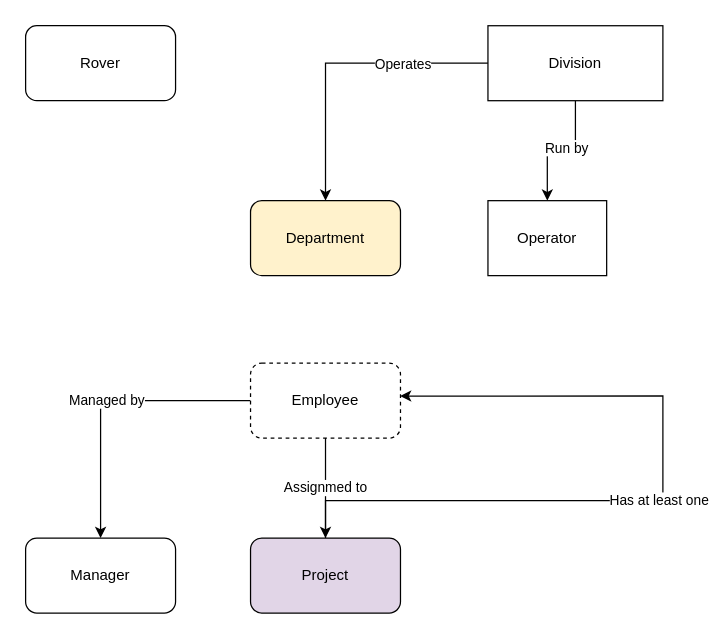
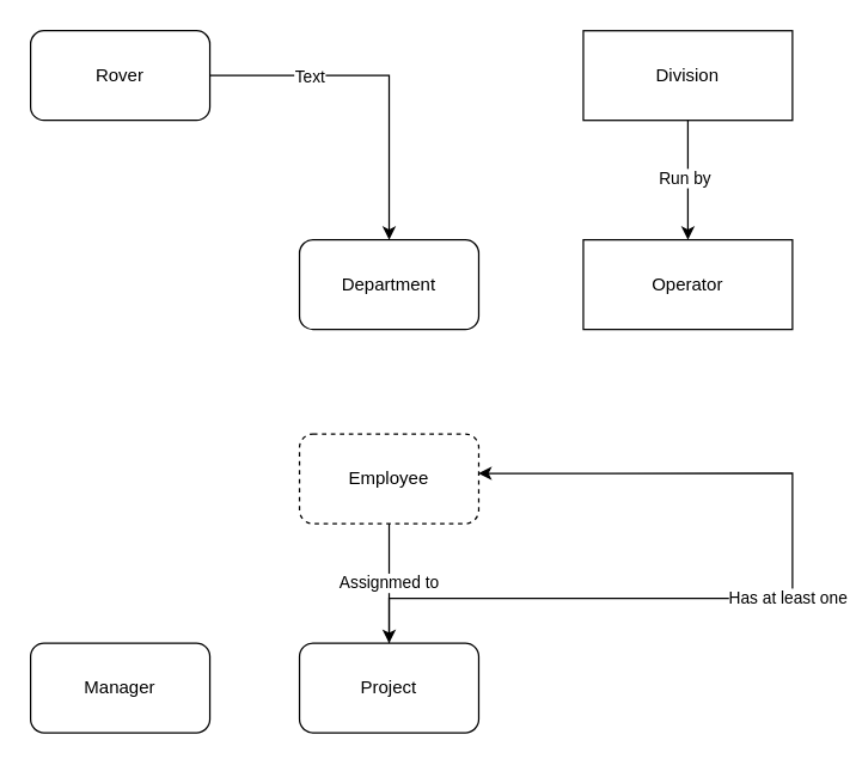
+ <mxCell id="2" value="" style="edgeStyle=orthogonalEdgeStyle;rounded=0;orthogonalLoop=1;jettySize=auto;html=1;" edge="1" parent="1" source="4" target="5"><mxGeometry relative="1" as="geometry" /></mxCell>
+ <mxCell id="3" value="Text" style="edgeLabel;html=1;align=center;verticalAlign=middle;resizable=0;points=[];" vertex="1" connectable="0" parent="2"><mxGeometry x="-0.423" relative="1" as="geometry"><mxPoint as="offset" /></mxGeometry></mxCell>
- <mxCell id="10" style="edgeStyle=orthogonalEdgeStyle;rounded=0;orthogonalLoop=1;jettySize=auto;html=1;entryX=0.5;entryY=0;entryDx=0;entryDy=0;" edge="1" parent="1" source="14" target="5"><mxGeometry relative="1" as="geometry" /></mxCell>
- <mxCell id="11" value="Operates" style="edgeLabel;html=1;align=center;verticalAlign=middle;resizable=0;points=[];" vertex="1" connectable="0" parent="10"><mxGeometry x="-0.425" relative="1" as="geometry"><mxPoint as="offset" /></mxGeometry></mxCell>
- <mxCell id="5" value="Department" style="whiteSpace=wrap;html=1;rounded=1;fillColor=#fff2cc;" vertex="1" parent="1"><mxGeometry x="200" y="160" width="120" height="60" as="geometry" /></mxCell>
+ <mxCell id="5" value="Department" style="whiteSpace=wrap;html=1;rounded=1;" vertex="1" parent="1"><mxGeometry x="200" y="160" width="120" height="60" as="geometry" /></mxCell>
- <mxCell id="15" value="Operator" style="rounded=0;whiteSpace=wrap;html=1;" vertex="1" parent="1"><mxGeometry x="390" y="160" width="95" height="60" as="geometry" /></mxCell>
+ <mxCell id="15" value="Operator" style="rounded=0;whiteSpace=wrap;html=1;" vertex="1" parent="1"><mxGeometry x="390" y="160" width="140" height="60" as="geometry" /></mxCell>
- <mxCell id="6" value="Managed by" style="edgeStyle=orthogonalEdgeStyle;rounded=0;orthogonalLoop=1;jettySize=auto;html=1;" edge="1" parent="1" source="8" target="9"><mxGeometry relative="1" as="geometry" /></mxCell>
- <mxCell id="16" value="Project" style="whiteSpace=wrap;html=1;rounded=1;fillColor=#e1d5e7;" vertex="1" parent="1"><mxGeometry x="200" y="430" width="120" height="60" as="geometry" /></mxCell>
+ <mxCell id="16" value="Project" style="whiteSpace=wrap;html=1;rounded=1;" vertex="1" parent="1"><mxGeometry x="200" y="430" width="120" height="60" as="geometry" /></mxCell>
